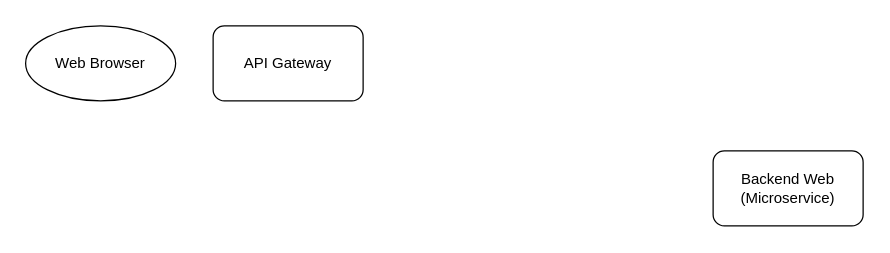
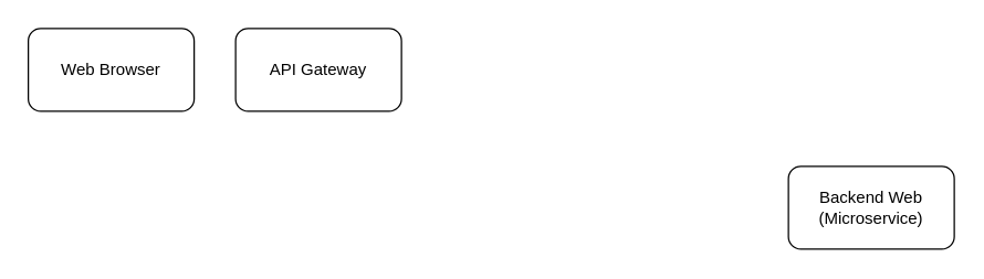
- <mxCell id="2" value="Web Browser" style="ellipse;whiteSpace=wrap;html=1;" vertex="1" parent="1"><mxGeometry x="20" y="20" width="120" height="60" as="geometry" /></mxCell>
+ <mxCell id="2" value="Web Browser" style="rounded=1;whiteSpace=wrap;html=1;" vertex="1" parent="1"><mxGeometry x="20" y="20" width="120" height="60" as="geometry" /></mxCell>
